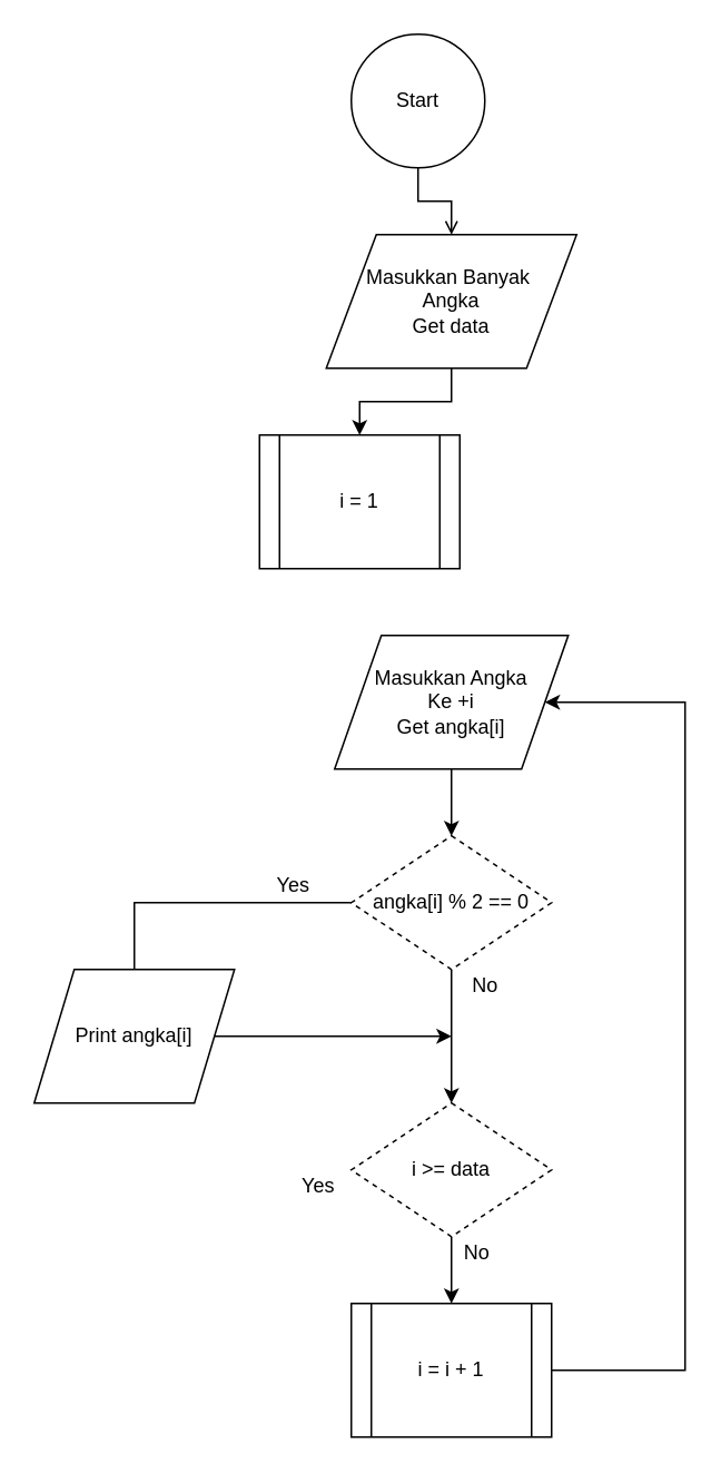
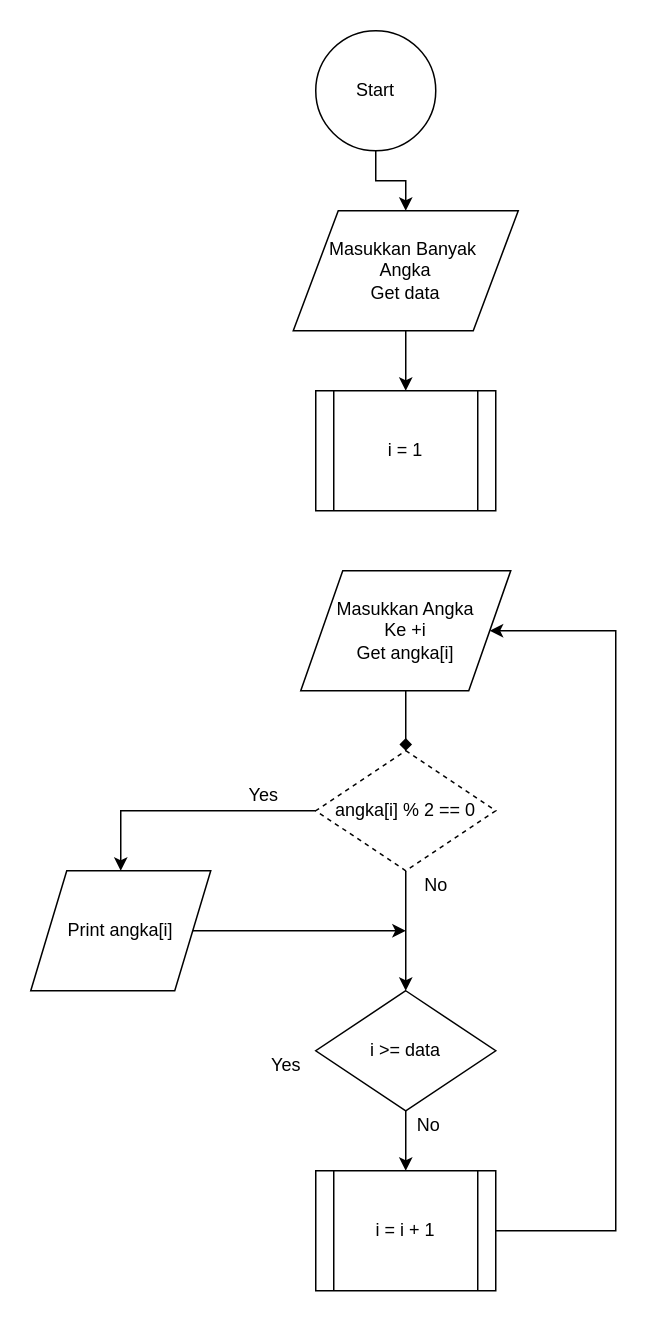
- <mxCell id="2" value="" style="edgeStyle=orthogonalEdgeStyle;rounded=0;orthogonalLoop=1;jettySize=auto;html=1;endArrow=open;" parent="1" source="3" target="5" edge="1"><mxGeometry relative="1" as="geometry" /></mxCell>
+ <mxCell id="2" value="" style="edgeStyle=orthogonalEdgeStyle;rounded=0;orthogonalLoop=1;jettySize=auto;html=1;" parent="1" source="3" target="5" edge="1"><mxGeometry relative="1" as="geometry" /></mxCell>
- <mxCell id="6" value="i = 1" style="shape=process;whiteSpace=wrap;html=1;backgroundOutline=1;" parent="1" vertex="1"><mxGeometry x="155" y="260" width="120" height="80" as="geometry" /></mxCell>
+ <mxCell id="6" value="i = 1" style="shape=process;whiteSpace=wrap;html=1;backgroundOutline=1;" parent="1" vertex="1"><mxGeometry x="210" y="260" width="120" height="80" as="geometry" /></mxCell>
- <mxCell id="7" value="" style="edgeStyle=orthogonalEdgeStyle;rounded=0;orthogonalLoop=1;jettySize=auto;html=1;" parent="1" source="8" target="17" edge="1"><mxGeometry relative="1" as="geometry" /></mxCell>
+ <mxCell id="7" value="" style="edgeStyle=orthogonalEdgeStyle;rounded=0;orthogonalLoop=1;jettySize=auto;html=1;endArrow=diamond;" parent="1" source="8" target="17" edge="1"><mxGeometry relative="1" as="geometry" /></mxCell>
- <mxCell id="15" style="edgeStyle=orthogonalEdgeStyle;rounded=0;orthogonalLoop=1;jettySize=auto;html=1;entryX=0.5;entryY=0;entryDx=0;entryDy=0;endArrow=none;" parent="1" source="17" target="12" edge="1"><mxGeometry relative="1" as="geometry" /></mxCell>
+ <mxCell id="15" style="edgeStyle=orthogonalEdgeStyle;rounded=0;orthogonalLoop=1;jettySize=auto;html=1;entryX=0.5;entryY=0;entryDx=0;entryDy=0;" parent="1" source="17" target="12" edge="1"><mxGeometry relative="1" as="geometry" /></mxCell>
- <mxCell id="10" value="i &amp;gt;= data" style="rhombus;whiteSpace=wrap;html=1;dashed=1;" parent="1" vertex="1"><mxGeometry x="210" y="660" width="120" height="80" as="geometry" /></mxCell>
+ <mxCell id="10" value="i &amp;gt;= data" style="rhombus;whiteSpace=wrap;html=1;" parent="1" vertex="1"><mxGeometry x="210" y="660" width="120" height="80" as="geometry" /></mxCell>
